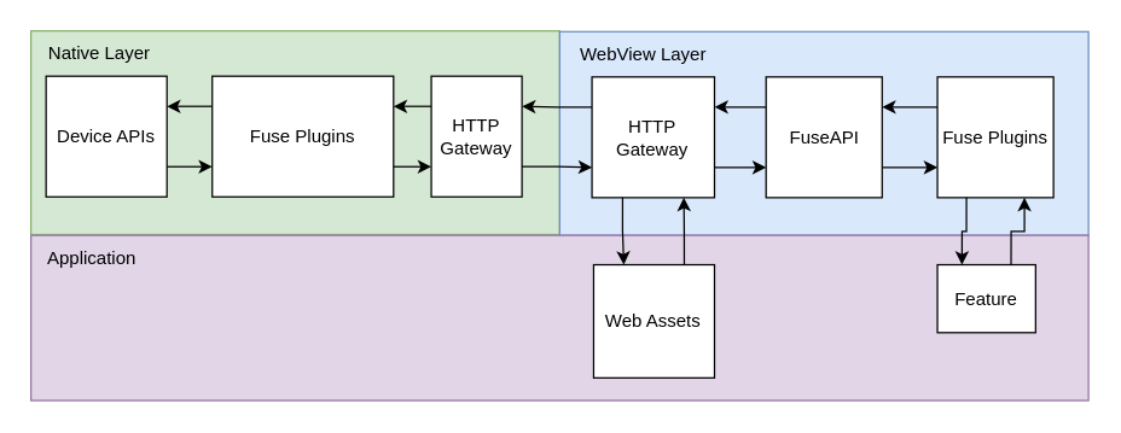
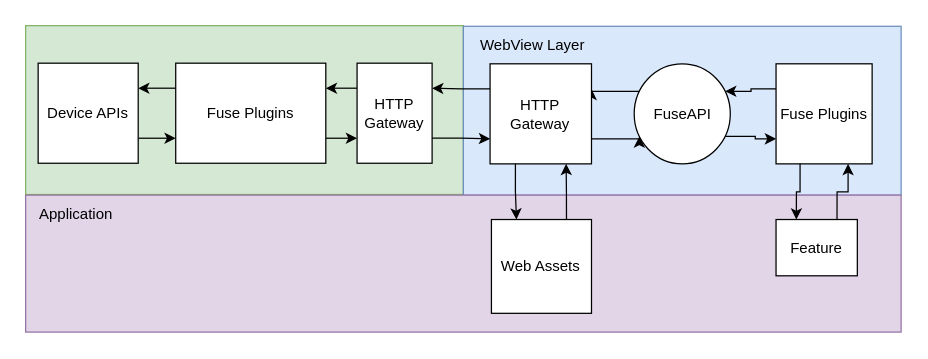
- <mxCell id="4" value="Native Layer" style="text;html=1;align=center;verticalAlign=middle;resizable=0;points=[];autosize=1;strokeColor=none;fillColor=none;" vertex="1" parent="2"><mxGeometry width="90" height="30" as="geometry" /></mxCell>
- <mxCell id="17" value="FuseAPI" style="rounded=0;whiteSpace=wrap;html=1;" vertex="1" parent="12"><mxGeometry x="136.582" y="30" width="76.829" height="80" as="geometry" /></mxCell>
+ <mxCell id="17" value="FuseAPI" style="ellipse;whiteSpace=wrap;html=1;" vertex="1" parent="12"><mxGeometry x="136.582" y="30" width="76.829" height="80" as="geometry" /></mxCell>
